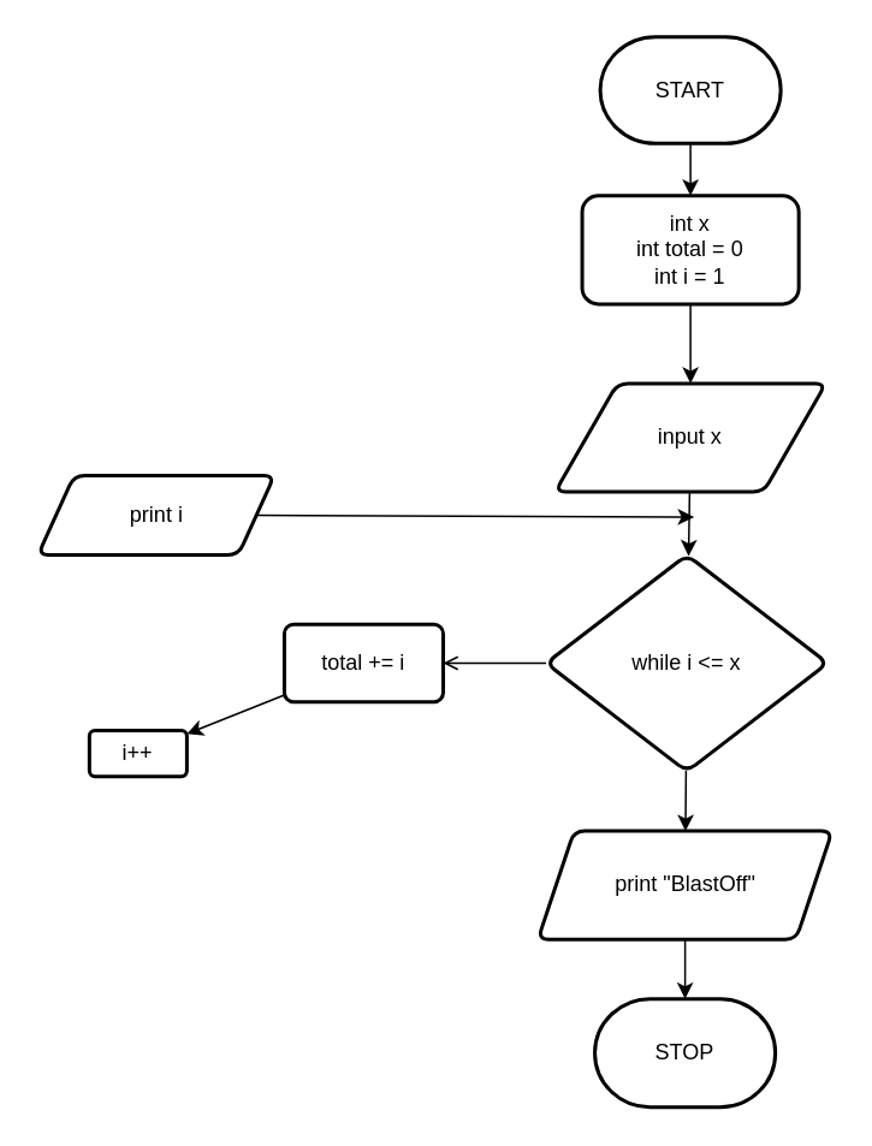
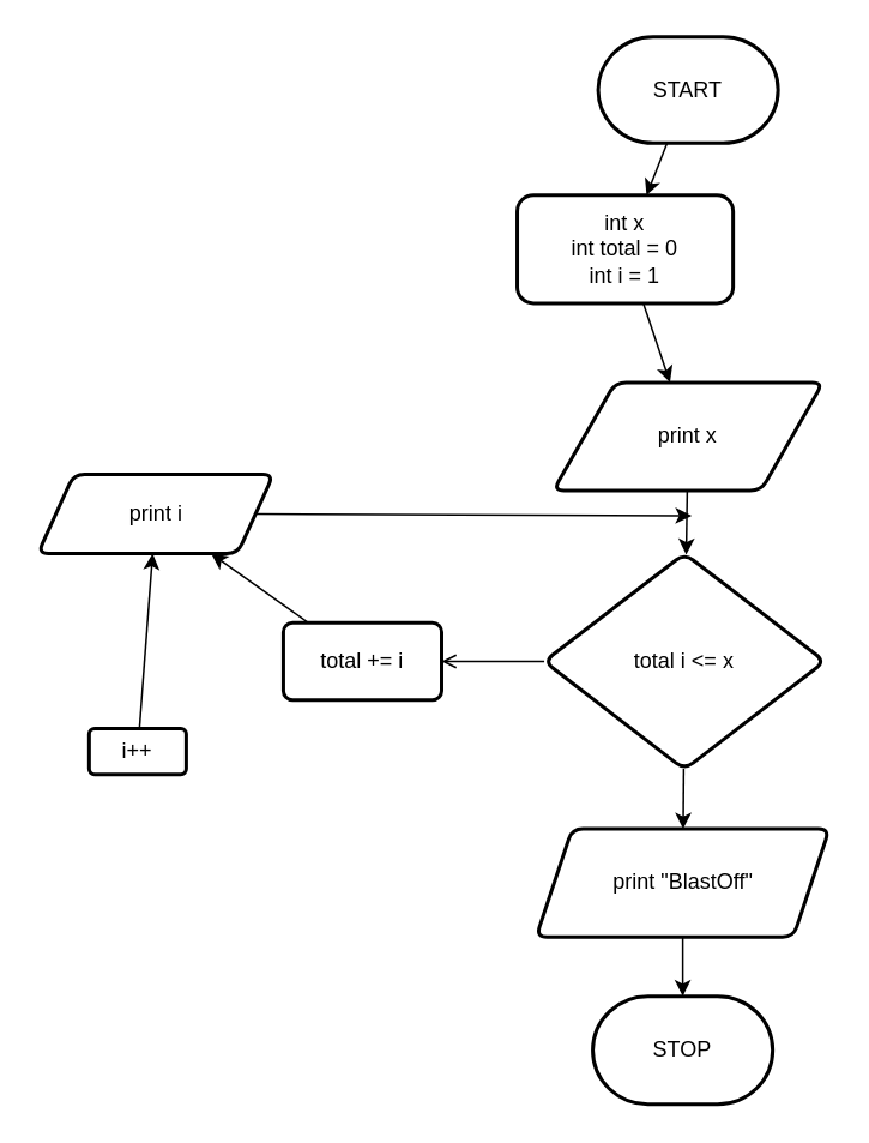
- <mxCell id="8" value="int x&lt;br&gt;int total = 0&lt;br&gt;int i = 1" style="rounded=1;whiteSpace=wrap;html=1;strokeWidth=2;" vertex="1" parent="1"><mxGeometry x="322" y="108" width="120" height="60" as="geometry" /></mxCell>
+ <mxCell id="8" value="int x&lt;br&gt;int total = 0&lt;br&gt;int i = 1" style="rounded=1;whiteSpace=wrap;html=1;strokeWidth=2;" vertex="1" parent="1"><mxGeometry x="287" y="108" width="120" height="60" as="geometry" /></mxCell>
- <mxCell id="6" value="input x" style="shape=parallelogram;html=1;strokeWidth=2;perimeter=parallelogramPerimeter;whiteSpace=wrap;rounded=1;arcSize=12;size=0.23;" vertex="1" parent="1"><mxGeometry x="307" y="212" width="150" height="60" as="geometry" /></mxCell>
+ <mxCell id="6" value="print x" style="shape=parallelogram;html=1;strokeWidth=2;perimeter=parallelogramPerimeter;whiteSpace=wrap;rounded=1;arcSize=12;size=0.23;" vertex="1" parent="1"><mxGeometry x="307" y="212" width="150" height="60" as="geometry" /></mxCell>
+ <mxCell id="16" value="" style="edgeStyle=none;html=1;" edge="1" parent="1" source="17" target="19"><mxGeometry relative="1" as="geometry" /></mxCell>
- <mxCell id="11" value="while i &amp;lt;= x" style="rhombus;whiteSpace=wrap;html=1;strokeWidth=2;rounded=1;arcSize=12;" vertex="1" parent="1"><mxGeometry x="302" y="307" width="156" height="120" as="geometry" /></mxCell>
+ <mxCell id="11" value="total i &amp;lt;= x" style="rhombus;whiteSpace=wrap;html=1;strokeWidth=2;rounded=1;arcSize=12;" vertex="1" parent="1"><mxGeometry x="302" y="307" width="156" height="120" as="geometry" /></mxCell>
- <mxCell id="14" value="" style="edgeStyle=none;html=1;" edge="1" parent="1" source="15" target="17"><mxGeometry relative="1" as="geometry" /></mxCell>
+ <mxCell id="14" value="" style="edgeStyle=none;html=1;" edge="1" parent="1" source="15" target="19"><mxGeometry relative="1" as="geometry" /></mxCell>
